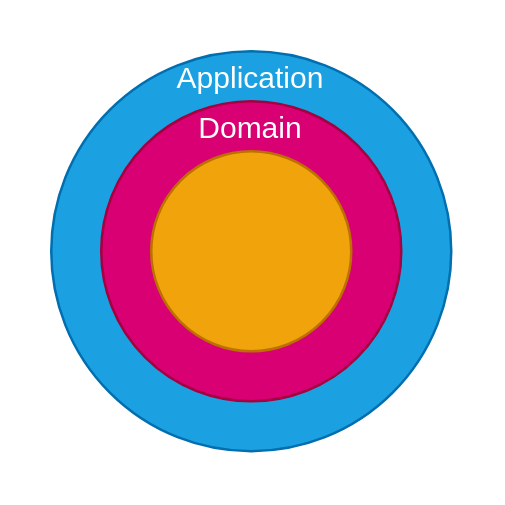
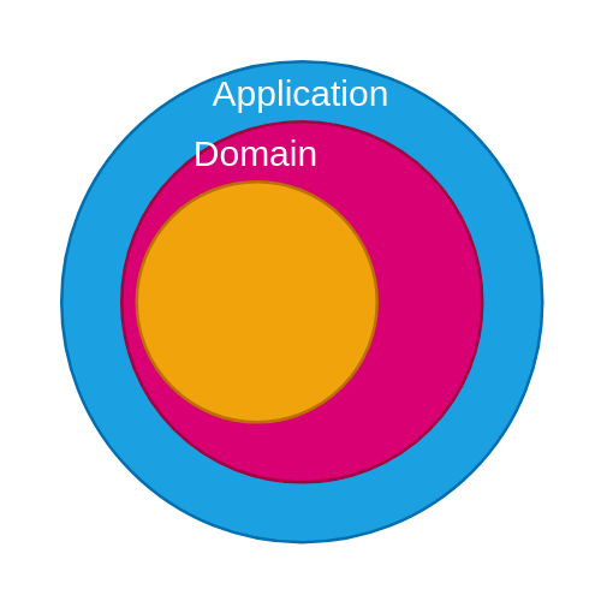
- <mxCell id="4" value="Domain" style="ellipse;whiteSpace=wrap;html=1;aspect=fixed;fillColor=#f0a30a;strokeColor=#BD7000;fontColor=#ffffff;labelPosition=center;verticalLabelPosition=top;align=center;verticalAlign=bottom;" vertex="1" parent="1"><mxGeometry x="60" y="60" width="80" height="80" as="geometry" /></mxCell>
+ <mxCell id="4" value="Domain" style="ellipse;whiteSpace=wrap;html=1;aspect=fixed;fillColor=#f0a30a;strokeColor=#BD7000;fontColor=#ffffff;labelPosition=center;verticalLabelPosition=top;align=center;verticalAlign=bottom;" vertex="1" parent="1"><mxGeometry x="45" y="60" width="80" height="80" as="geometry" /></mxCell>
